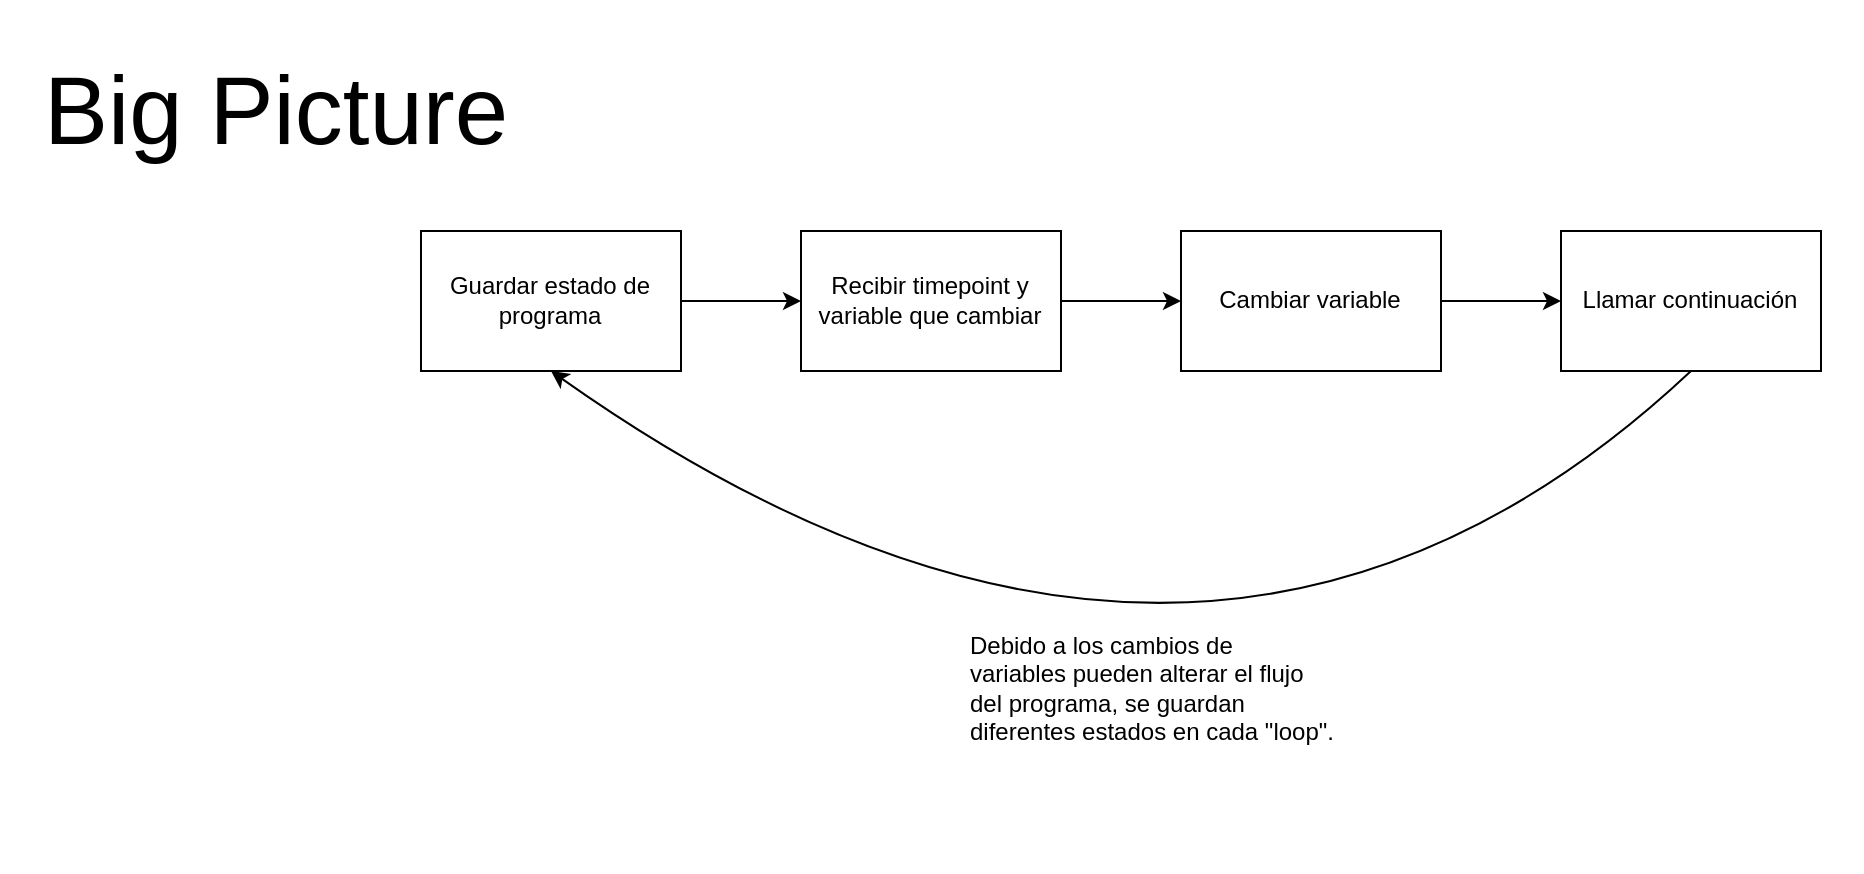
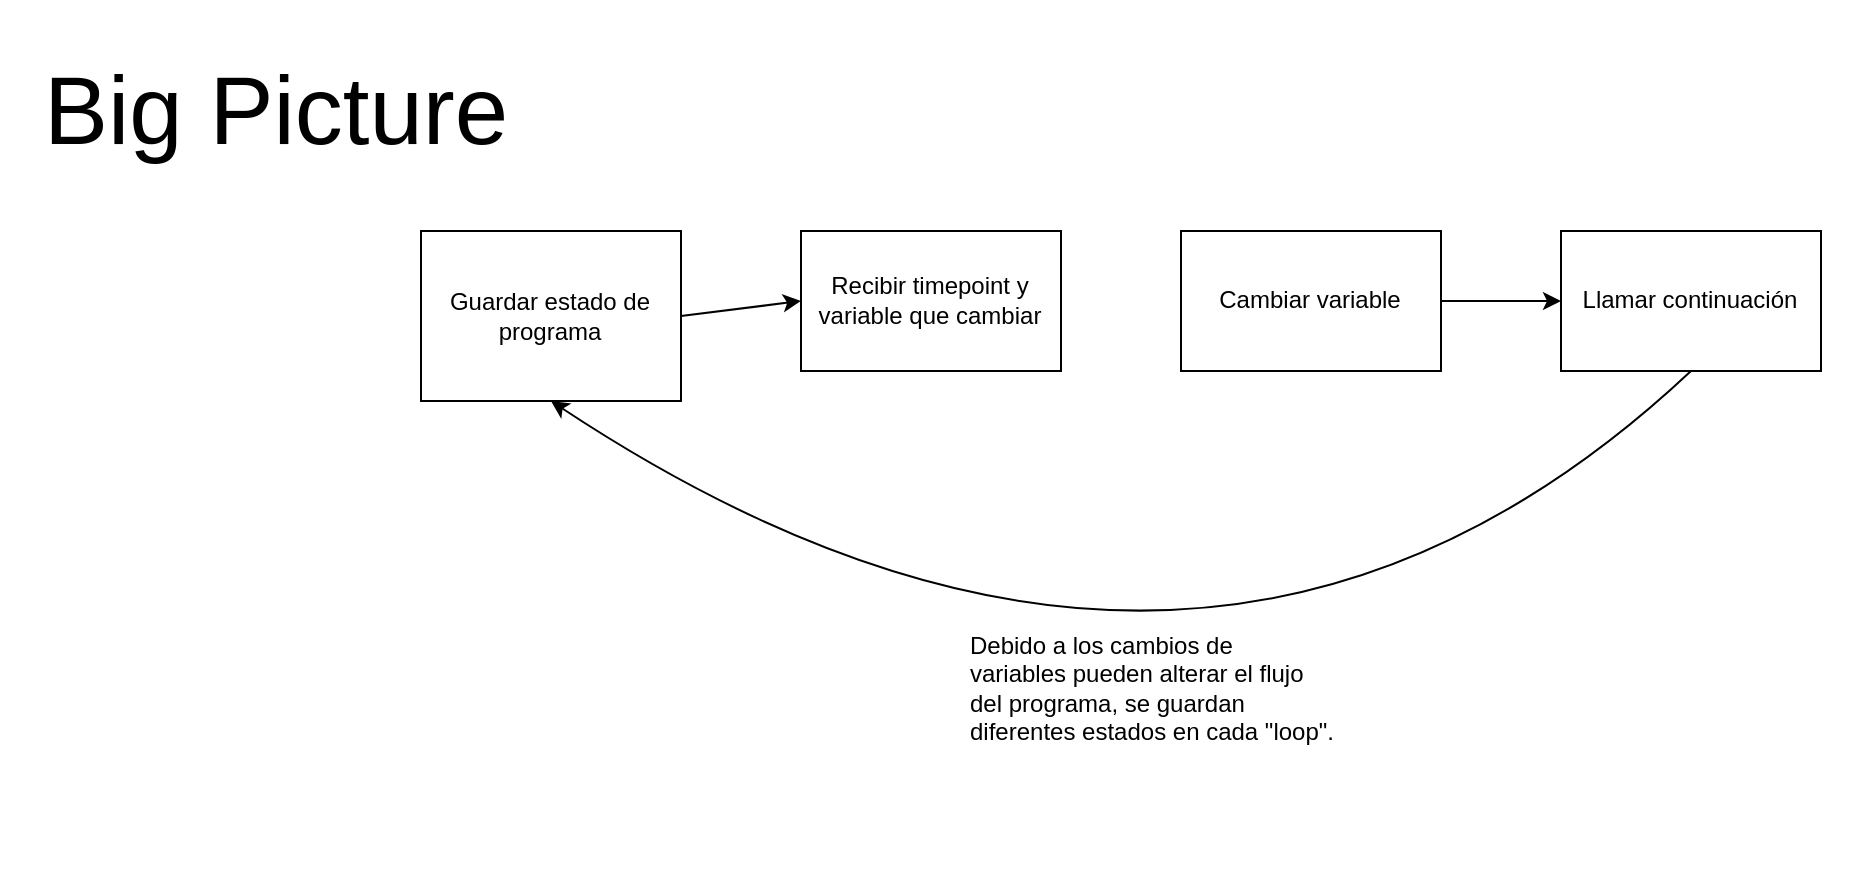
- <mxCell id="2" value="Guardar estado de programa" style="rounded=0;whiteSpace=wrap;html=1;" parent="1" vertex="1"><mxGeometry x="210" y="115" width="130" height="70" as="geometry" /></mxCell>
+ <mxCell id="2" value="Guardar estado de programa" style="rounded=0;whiteSpace=wrap;html=1;" parent="1" vertex="1"><mxGeometry x="210" y="115" width="130" height="85" as="geometry" /></mxCell>
- <mxCell id="7" value="" style="endArrow=classic;html=1;exitX=1;exitY=0.5;exitDx=0;exitDy=0;entryX=0;entryY=0.5;entryDx=0;entryDy=0;" parent="1" source="5" target="6" edge="1"><mxGeometry width="50" height="50" relative="1" as="geometry"><mxPoint x="710" y="245" as="sourcePoint" /><mxPoint x="760" y="195" as="targetPoint" /></mxGeometry></mxCell>
